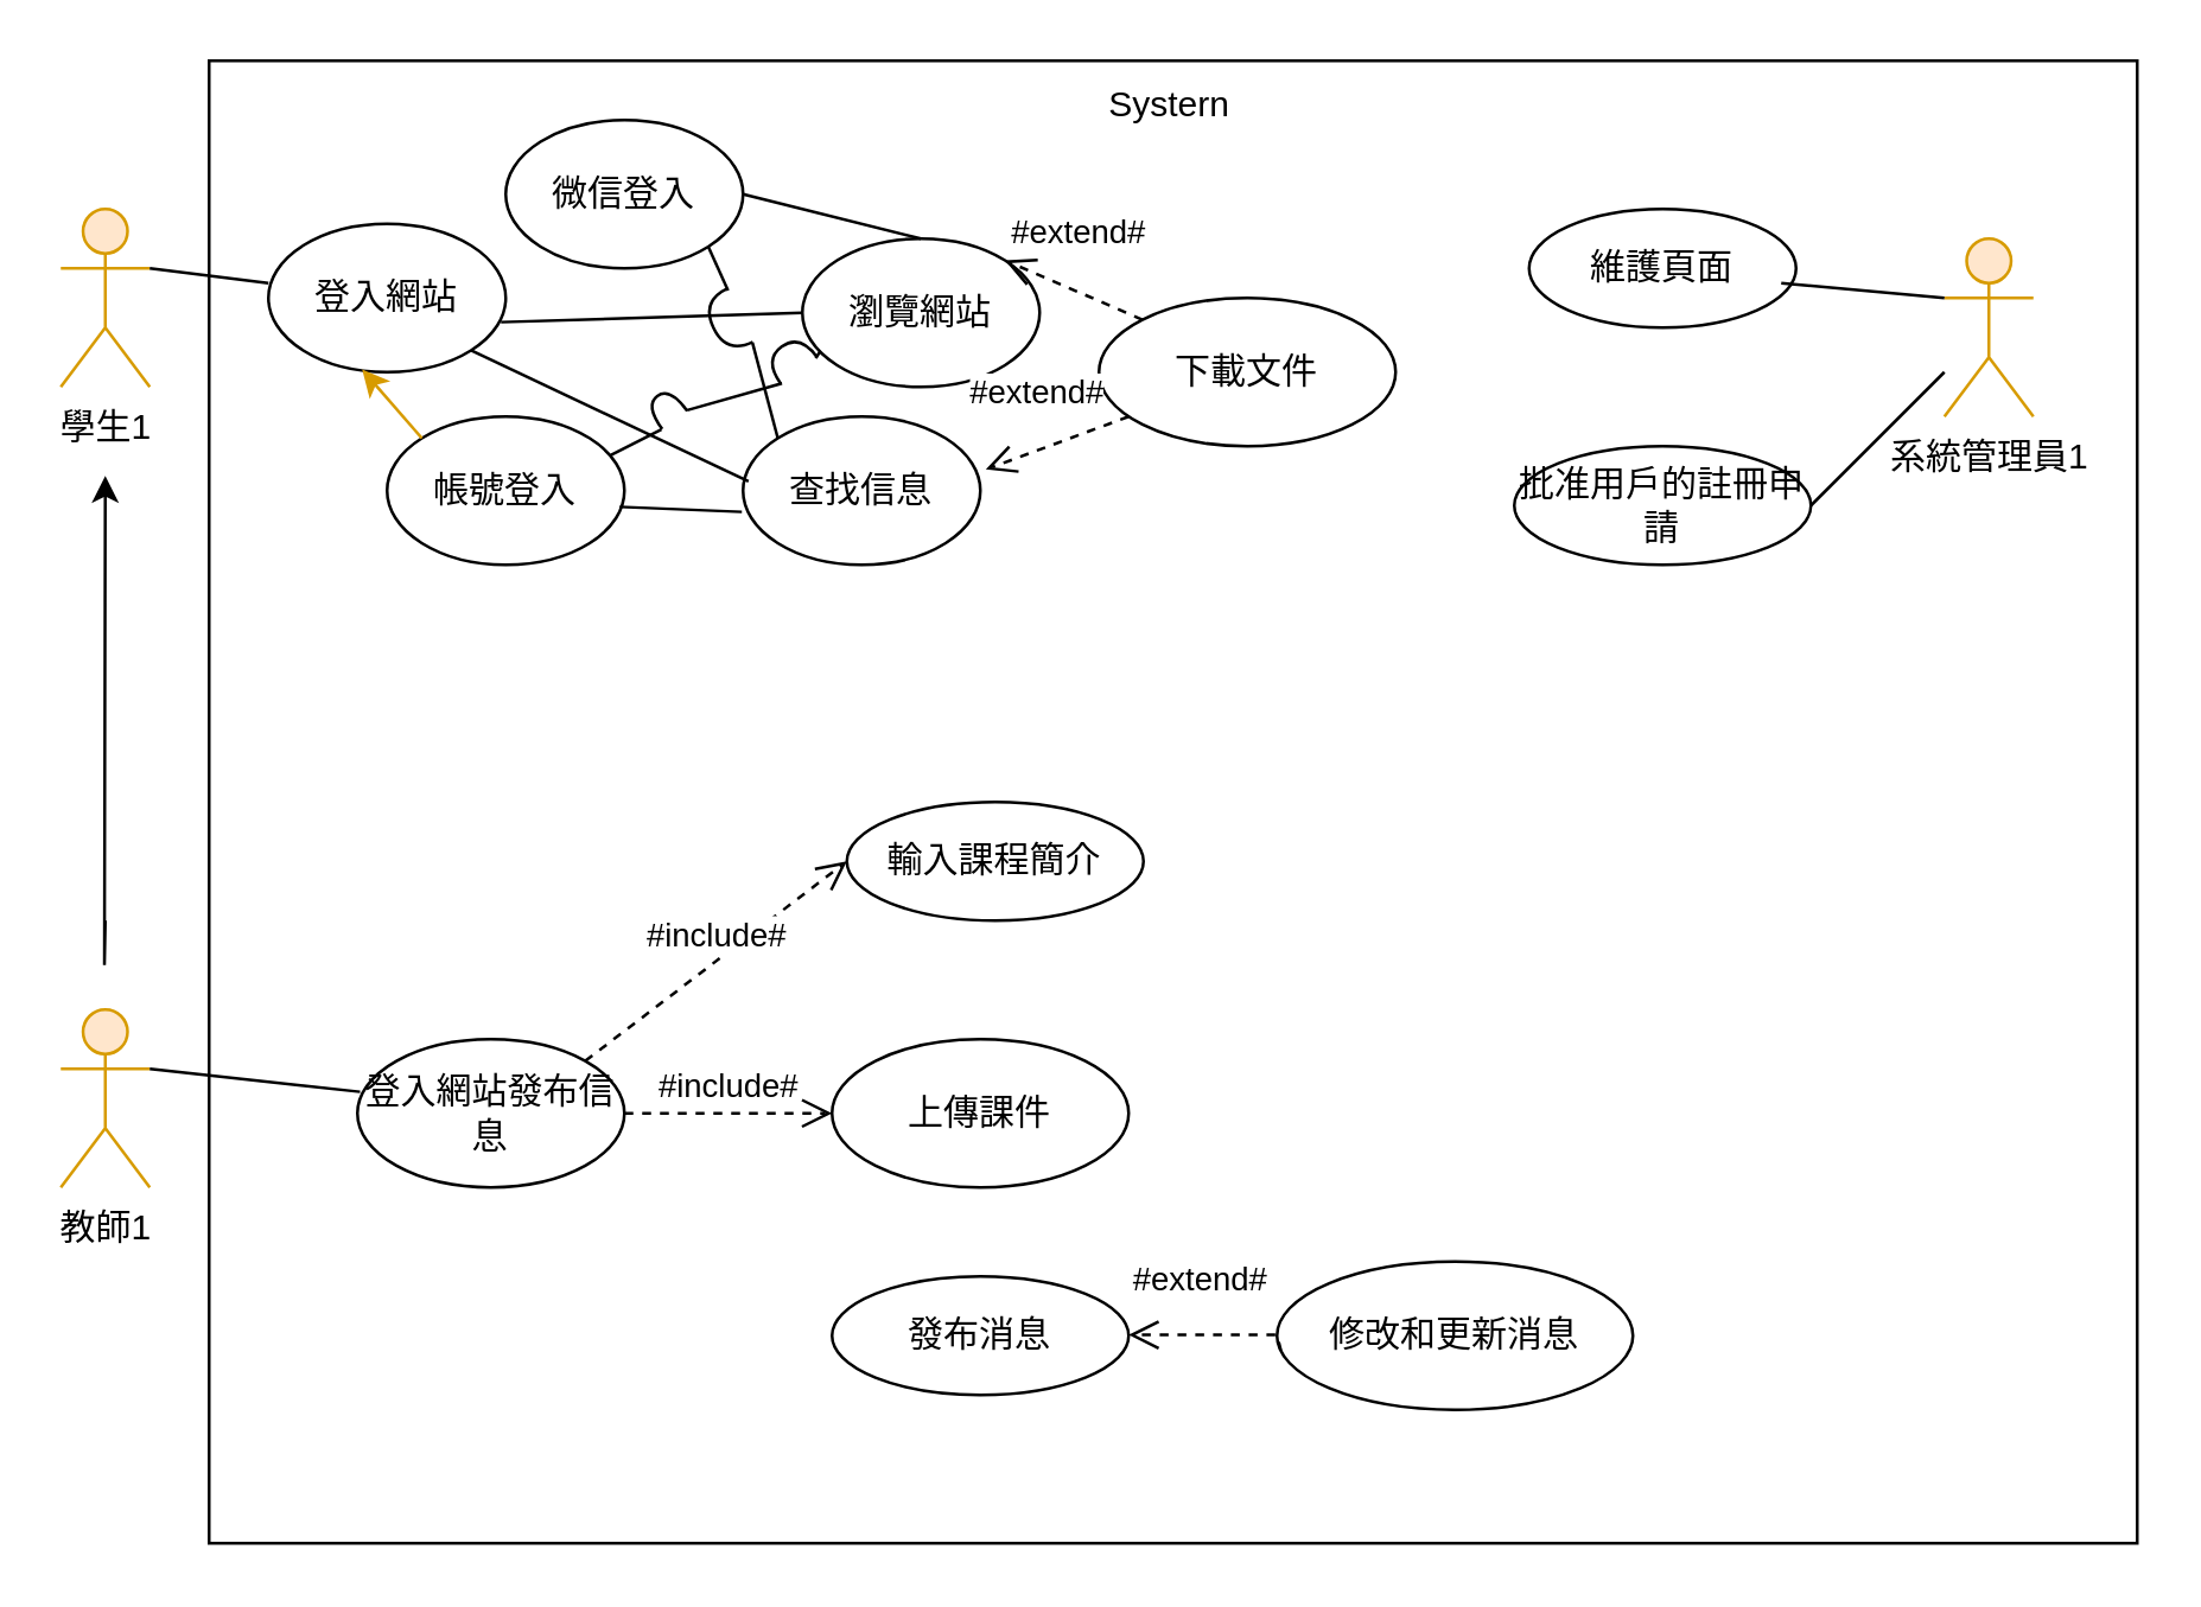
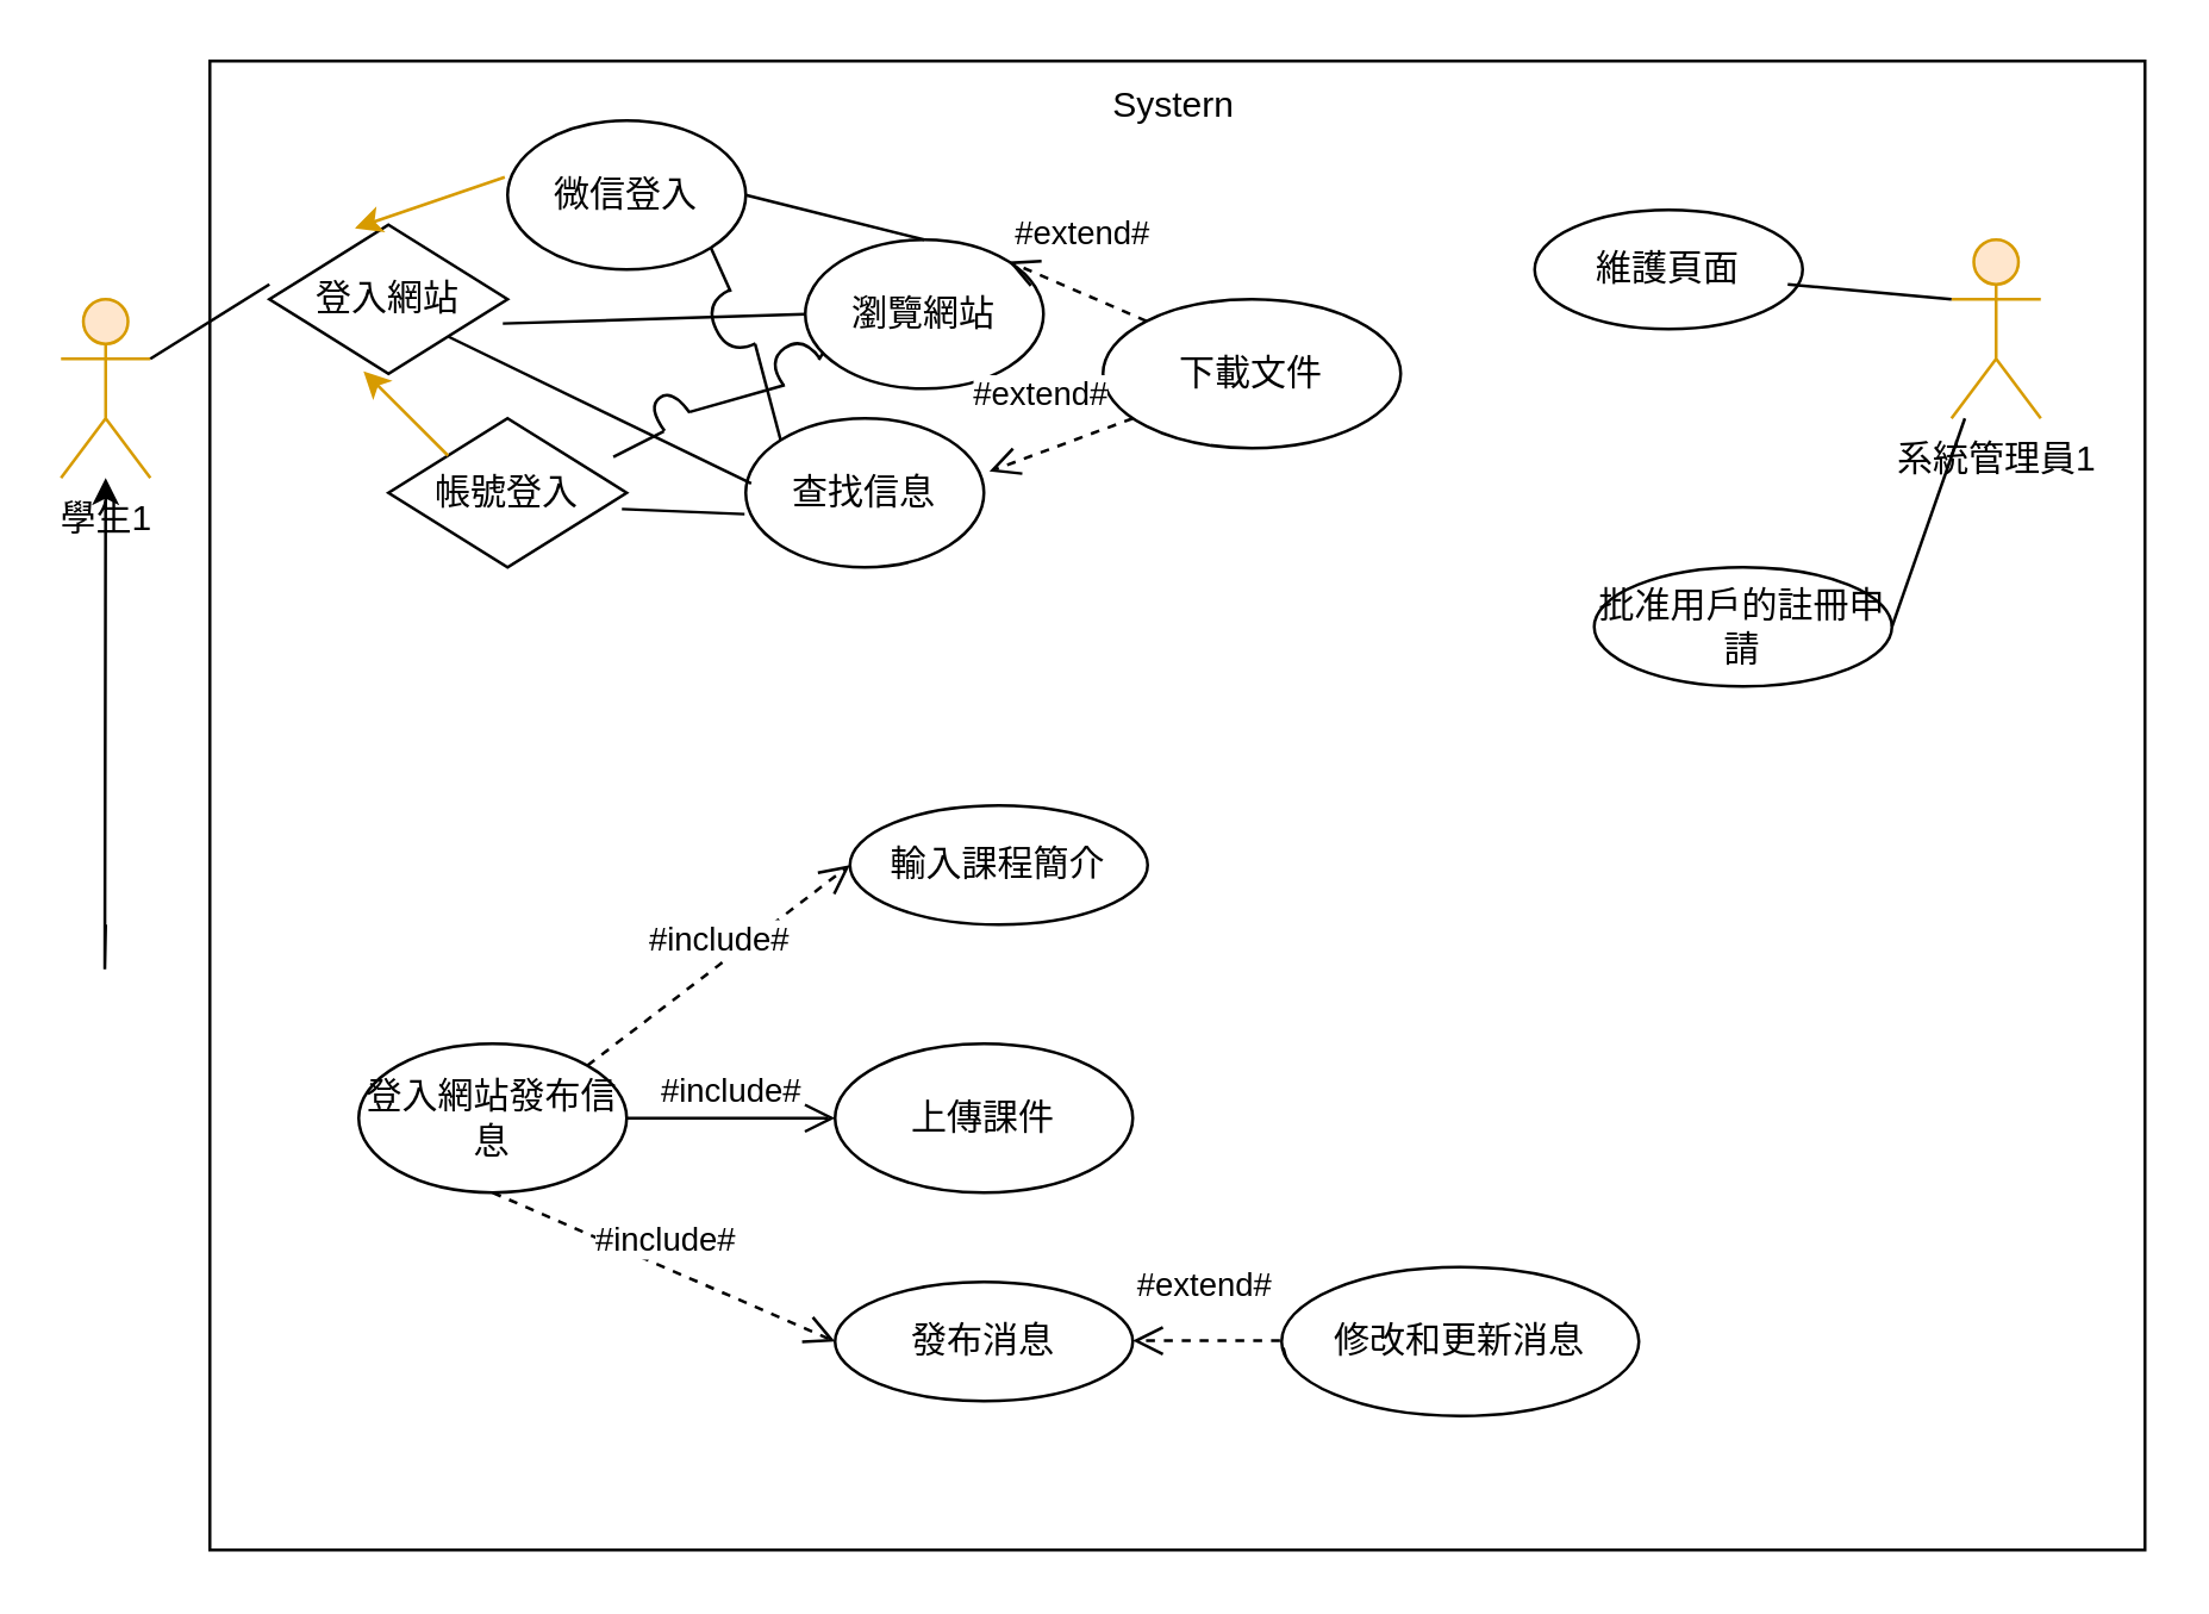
+ <mxCell id="21" value="" style="endArrow=classic;html=1;rounded=0;exitX=-0.012;exitY=0.38;exitDx=0;exitDy=0;exitPerimeter=0;entryX=0.359;entryY=0.023;entryDx=0;entryDy=0;entryPerimeter=0;fillColor=#ffe6cc;strokeColor=#d79b00;" edge="1" parent="1" source="8" target="10"><mxGeometry width="50" height="50" relative="1" as="geometry"><mxPoint x="150" y="270" as="sourcePoint" /><mxPoint x="200" y="220" as="targetPoint" /></mxGeometry></mxCell>
- <mxCell id="2" value="學生1" style="shape=umlActor;verticalLabelPosition=bottom;verticalAlign=top;html=1;outlineConnect=0;fillColor=#ffe6cc;strokeColor=#d79b00;" vertex="1" parent="1"><mxGeometry x="20" y="70" width="30" height="60" as="geometry" /></mxCell>
+ <mxCell id="2" value="學生1" style="shape=umlActor;verticalLabelPosition=bottom;verticalAlign=top;html=1;outlineConnect=0;fillColor=#ffe6cc;strokeColor=#d79b00;" vertex="1" parent="1"><mxGeometry x="20" y="100" width="30" height="60" as="geometry" /></mxCell>
- <mxCell id="10" value="登入網站" style="ellipse;whiteSpace=wrap;html=1;" vertex="1" parent="1"><mxGeometry x="90" y="75" width="80" height="50" as="geometry" /></mxCell>
+ <mxCell id="10" value="登入網站" style="rhombus;whiteSpace=wrap;html=1;" vertex="1" parent="1"><mxGeometry x="90" y="75" width="80" height="50" as="geometry" /></mxCell>
- <mxCell id="5" value="帳號登入" style="ellipse;whiteSpace=wrap;html=1;" vertex="1" parent="1"><mxGeometry x="130" y="140" width="80" height="50" as="geometry" /></mxCell>
+ <mxCell id="5" value="帳號登入" style="rhombus;whiteSpace=wrap;html=1;" vertex="1" parent="1"><mxGeometry x="130" y="140" width="80" height="50" as="geometry" /></mxCell>
- <mxCell id="16" value="批准用戶的註冊申請" style="ellipse;whiteSpace=wrap;html=1;" vertex="1" parent="1"><mxGeometry x="510" y="150" width="100" height="40" as="geometry" /></mxCell>
+ <mxCell id="16" value="批准用戶的註冊申請" style="ellipse;whiteSpace=wrap;html=1;" vertex="1" parent="1"><mxGeometry x="535" y="190" width="100" height="40" as="geometry" /></mxCell>
- <mxCell id="18" value="" style="endArrow=none;html=1;rounded=0;entryX=0.01;entryY=0.355;entryDx=0;entryDy=0;entryPerimeter=0;exitX=1;exitY=0.333;exitDx=0;exitDy=0;exitPerimeter=0;" edge="1" parent="1" source="3" target="12"><mxGeometry width="50" height="50" relative="1" as="geometry"><mxPoint x="60" y="360" as="sourcePoint" /><mxPoint x="200" y="270" as="targetPoint" /><Array as="points" /></mxGeometry></mxCell>
- <mxCell id="3" value="教師1" style="shape=umlActor;verticalLabelPosition=bottom;verticalAlign=top;html=1;outlineConnect=0;fillColor=#ffe6cc;strokeColor=#d79b00;" vertex="1" parent="1"><mxGeometry x="20" y="340" width="30" height="60" as="geometry" /></mxCell>
- <mxCell id="27" value="#include#" style="html=1;verticalAlign=bottom;endArrow=open;dashed=1;endSize=8;curved=0;rounded=0;entryX=0;entryY=0.5;entryDx=0;entryDy=0;exitX=1;exitY=0.5;exitDx=0;exitDy=0;" edge="1" parent="1" source="12" target="17"><mxGeometry relative="1" as="geometry"><mxPoint x="207" y="367" as="sourcePoint" /><mxPoint x="290" y="310" as="targetPoint" /></mxGeometry></mxCell>
+ <mxCell id="27" value="#include#" style="html=1;verticalAlign=bottom;endArrow=open;dashed=0;endSize=8;curved=0;rounded=0;entryX=0;entryY=0.5;entryDx=0;entryDy=0;exitX=1;exitY=0.5;exitDx=0;exitDy=0;" edge="1" parent="1" source="12" target="17"><mxGeometry relative="1" as="geometry"><mxPoint x="207" y="367" as="sourcePoint" /><mxPoint x="290" y="310" as="targetPoint" /></mxGeometry></mxCell>
+ <mxCell id="28" value="#include#" style="html=1;verticalAlign=bottom;endArrow=open;dashed=1;endSize=8;curved=0;rounded=0;entryX=0;entryY=0.5;entryDx=0;entryDy=0;exitX=0.5;exitY=1;exitDx=0;exitDy=0;" edge="1" parent="1" source="12" target="6"><mxGeometry relative="1" as="geometry"><mxPoint x="217" y="377" as="sourcePoint" /><mxPoint x="300" y="320" as="targetPoint" /></mxGeometry></mxCell>
